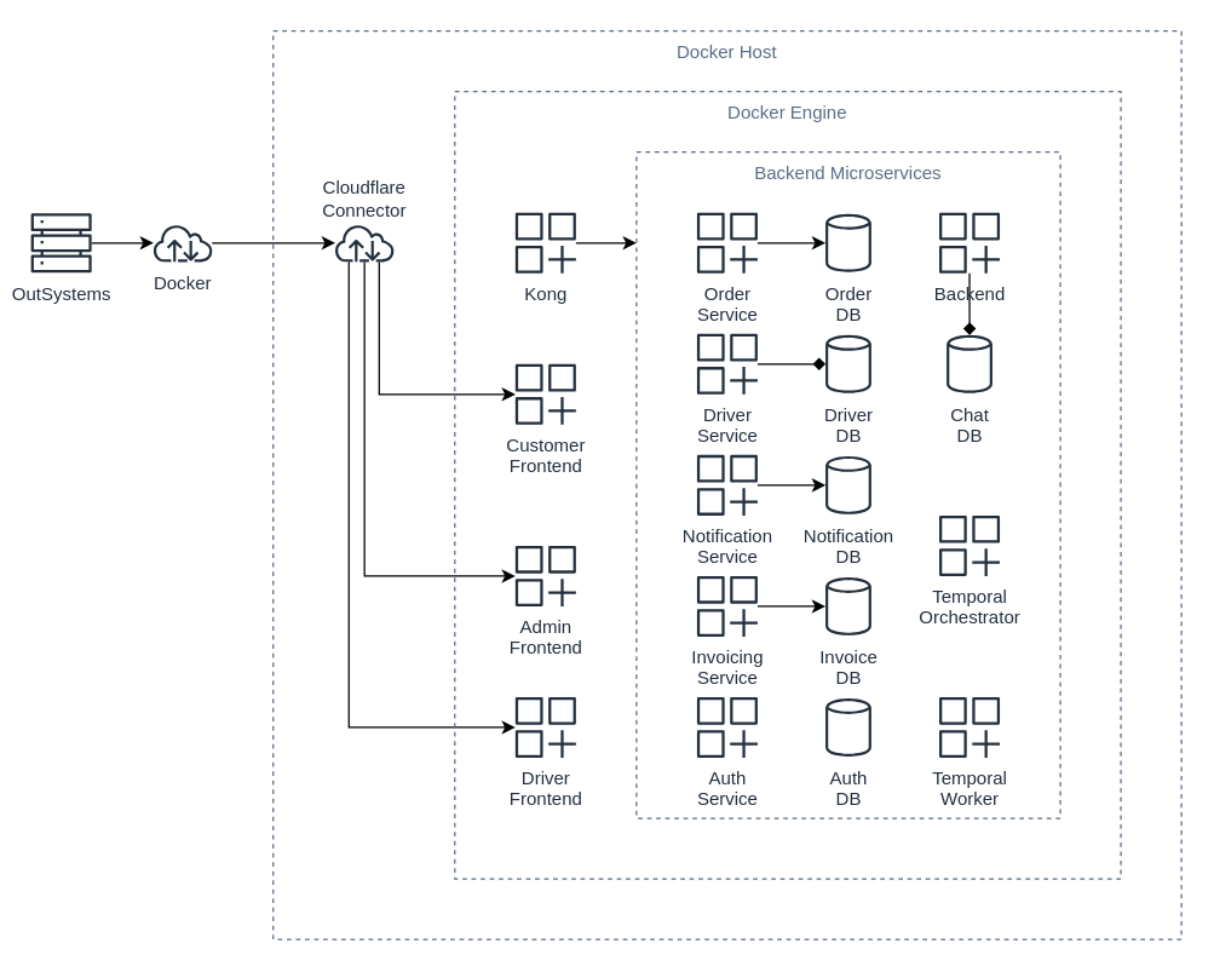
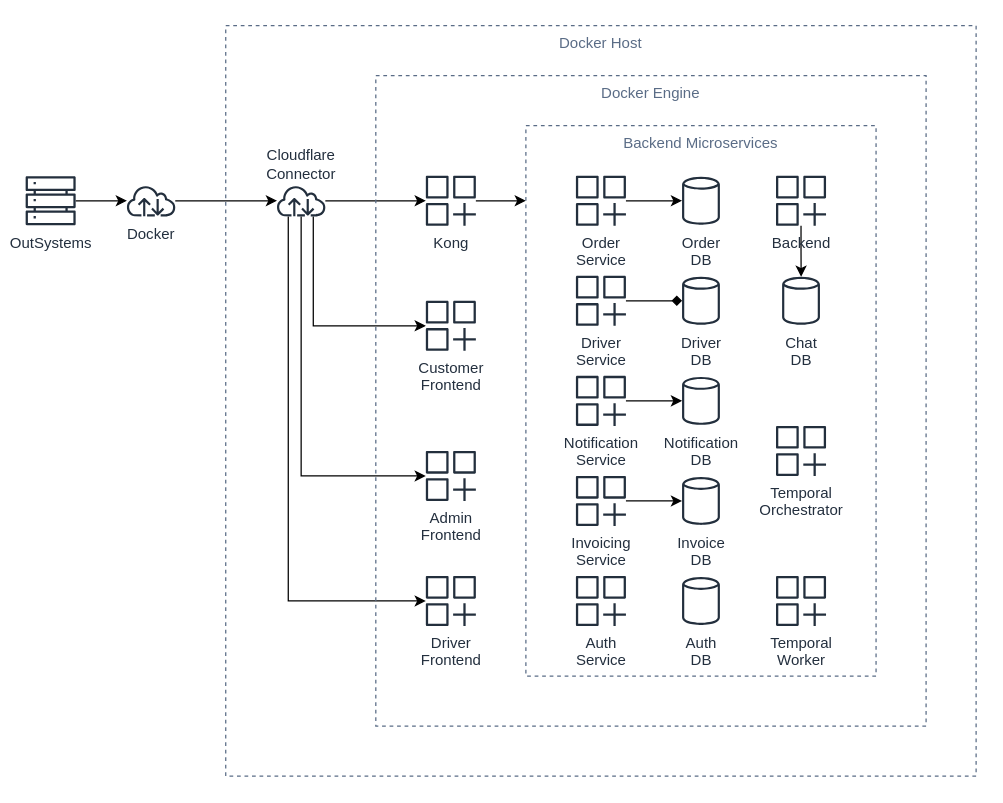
+ <mxCell id="7" style="edgeStyle=orthogonalEdgeStyle;rounded=0;orthogonalLoop=1;jettySize=auto;html=1;" edge="1" parent="1" source="11" target="14"><mxGeometry relative="1" as="geometry" /></mxCell>
- <mxCell id="25" style="edgeStyle=orthogonalEdgeStyle;rounded=0;orthogonalLoop=1;jettySize=auto;html=1;endArrow=diamond;" edge="1" parent="1" source="26" target="33"><mxGeometry relative="1" as="geometry" /></mxCell>
+ <mxCell id="25" style="edgeStyle=orthogonalEdgeStyle;rounded=0;orthogonalLoop=1;jettySize=auto;html=1;" edge="1" parent="1" source="26" target="33"><mxGeometry relative="1" as="geometry" /></mxCell>
